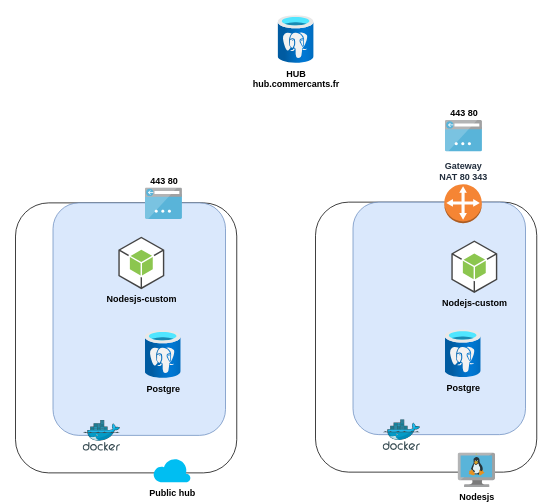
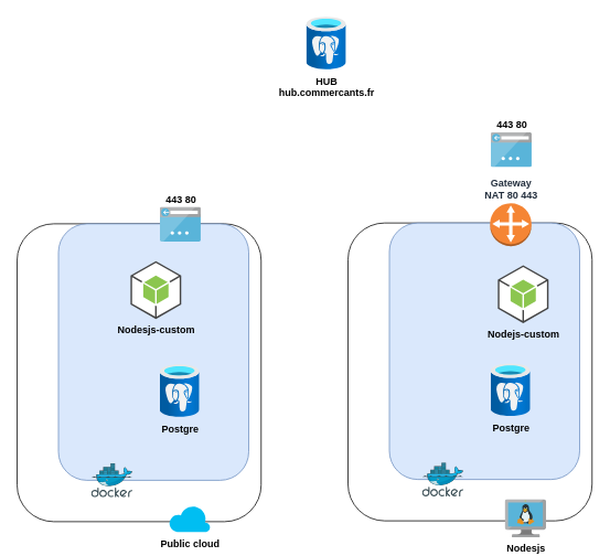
- <mxCell id="18" value="&lt;b style=&quot;border-color: var(--border-color); color: rgb(35, 47, 62);&quot;&gt;Gateway&lt;br style=&quot;border-color: var(--border-color);&quot;&gt;NAT 80 343&lt;/b&gt;" style="outlineConnect=0;dashed=0;verticalLabelPosition=top;verticalAlign=bottom;align=center;html=1;shape=mxgraph.aws3.customer_gateway;fillColor=#F58534;gradientColor=none;labelBackgroundColor=none;labelPosition=center;" parent="1" vertex="1"><mxGeometry x="591.76" y="245" width="50" height="52" as="geometry" /></mxCell>
+ <mxCell id="18" value="&lt;b style=&quot;border-color: var(--border-color); color: rgb(35, 47, 62);&quot;&gt;Gateway&lt;br style=&quot;border-color: var(--border-color);&quot;&gt;NAT 80 443&lt;/b&gt;" style="outlineConnect=0;dashed=0;verticalLabelPosition=top;verticalAlign=bottom;align=center;html=1;shape=mxgraph.aws3.customer_gateway;fillColor=#F58534;gradientColor=none;labelBackgroundColor=none;labelPosition=center;" parent="1" vertex="1"><mxGeometry x="591.76" y="245" width="50" height="52" as="geometry" /></mxCell>
- <mxCell id="9" value="&lt;b&gt;Public hub&lt;/b&gt;" style="verticalLabelPosition=bottom;html=1;verticalAlign=top;align=center;strokeColor=none;fillColor=#00BEF2;shape=mxgraph.azure.cloud;" parent="1" vertex="1"><mxGeometry x="203.5" y="610" width="50" height="32.5" as="geometry" /></mxCell>
+ <mxCell id="9" value="&lt;b&gt;Public cloud&lt;/b&gt;" style="verticalLabelPosition=bottom;html=1;verticalAlign=top;align=center;strokeColor=none;fillColor=#00BEF2;shape=mxgraph.azure.cloud;" parent="1" vertex="1"><mxGeometry x="203.5" y="610" width="50" height="32.5" as="geometry" /></mxCell>
